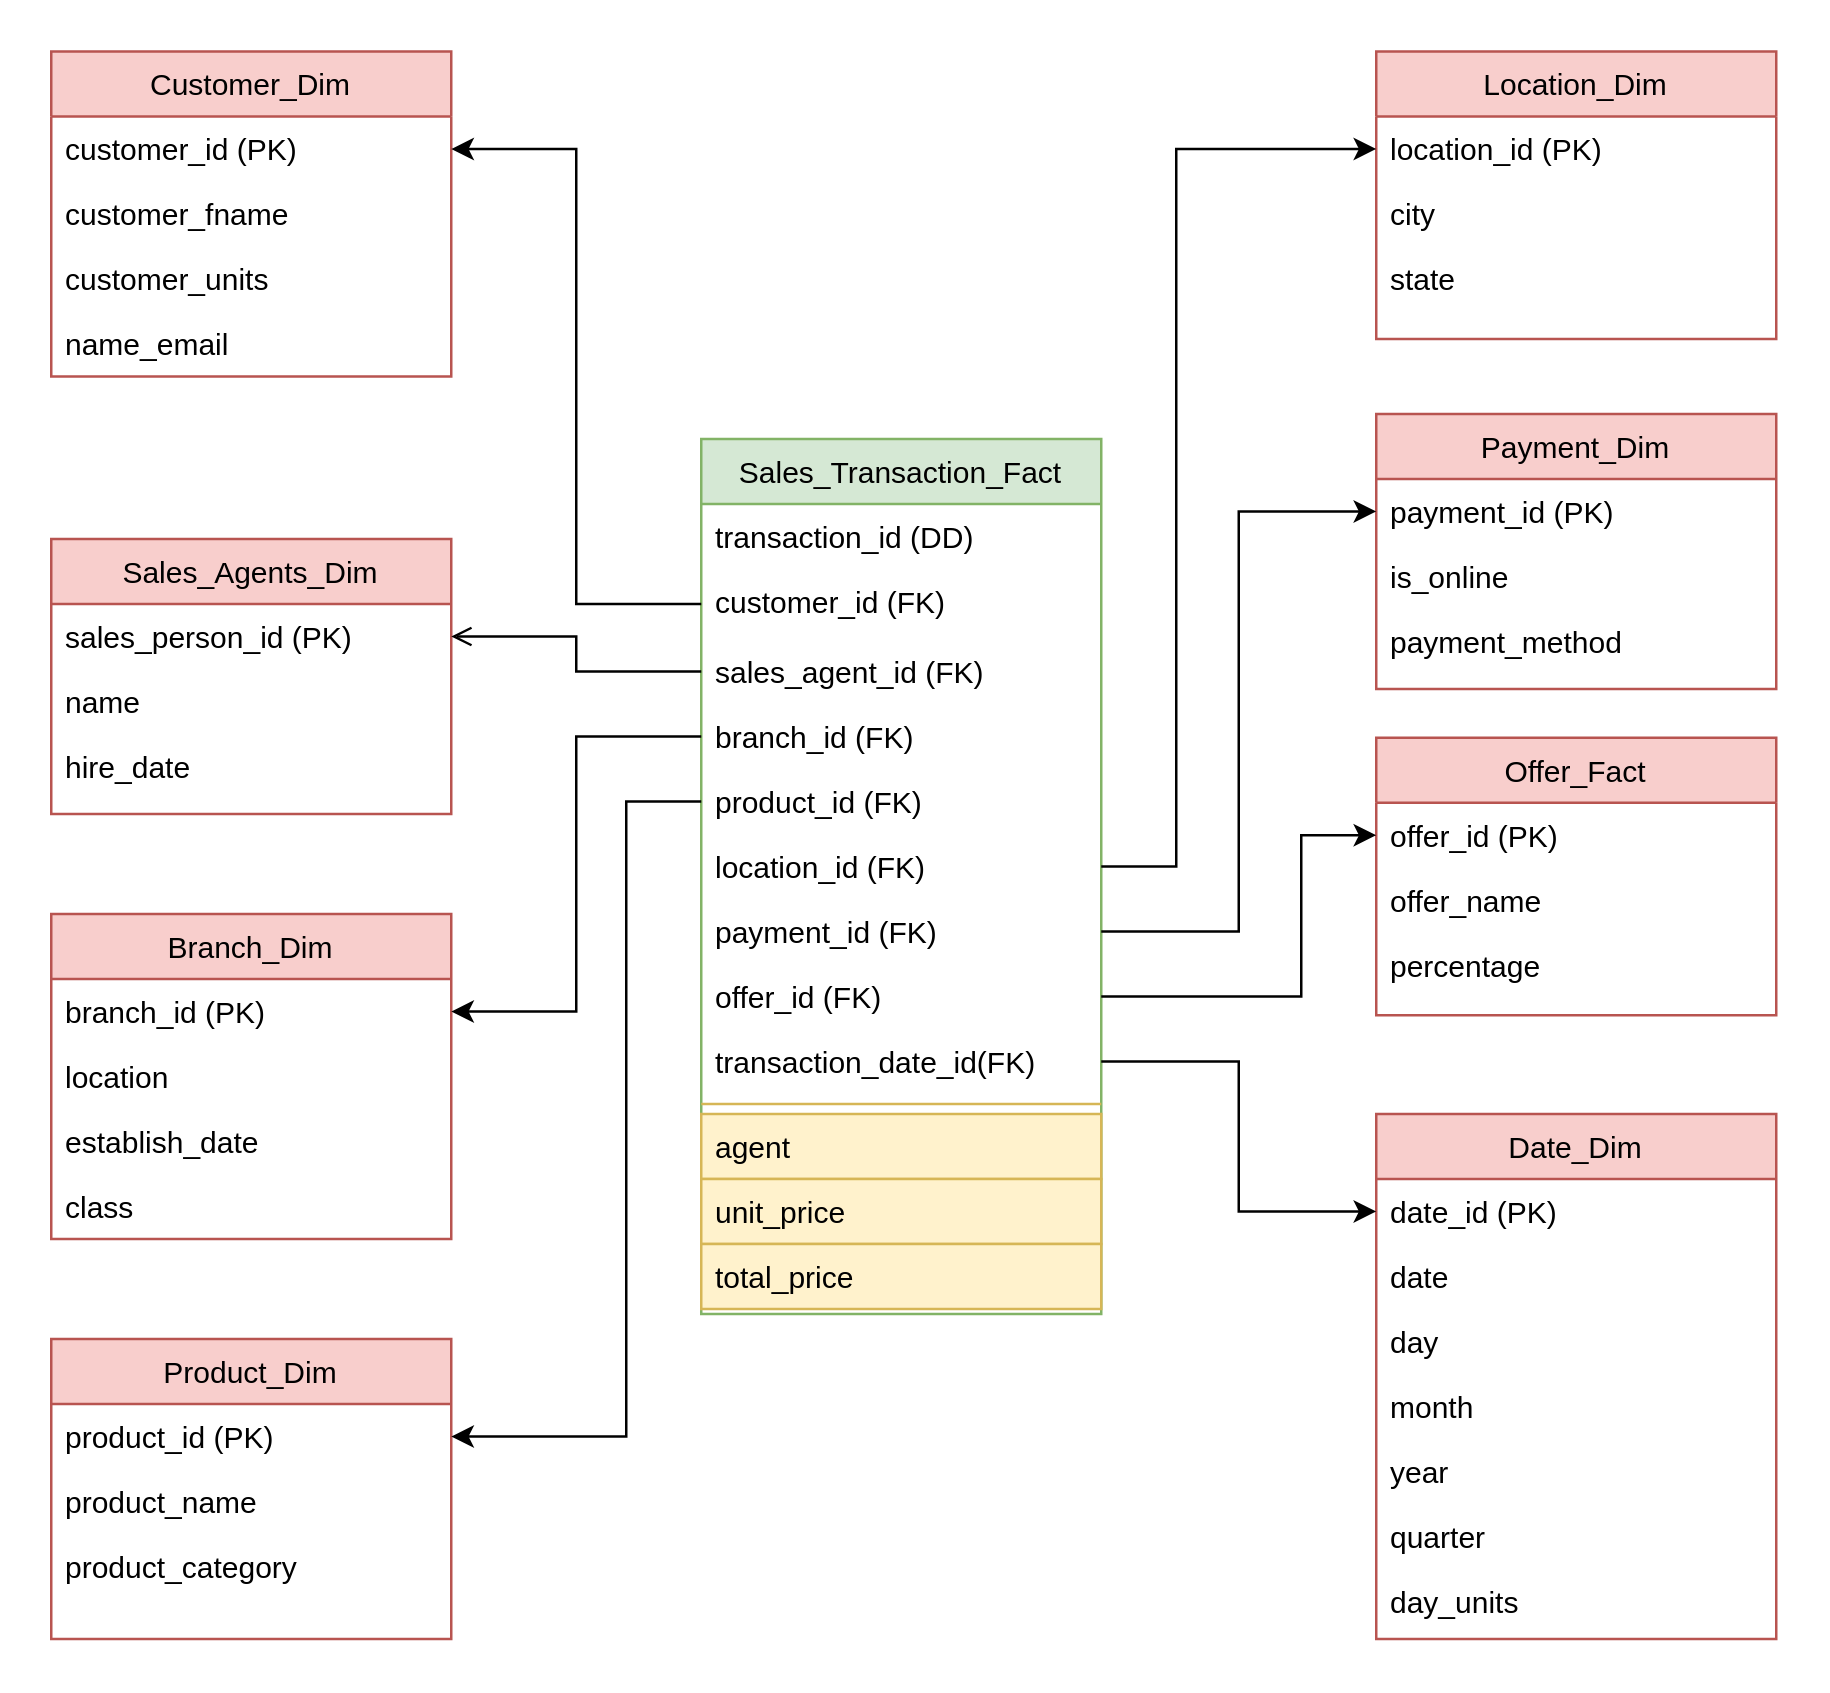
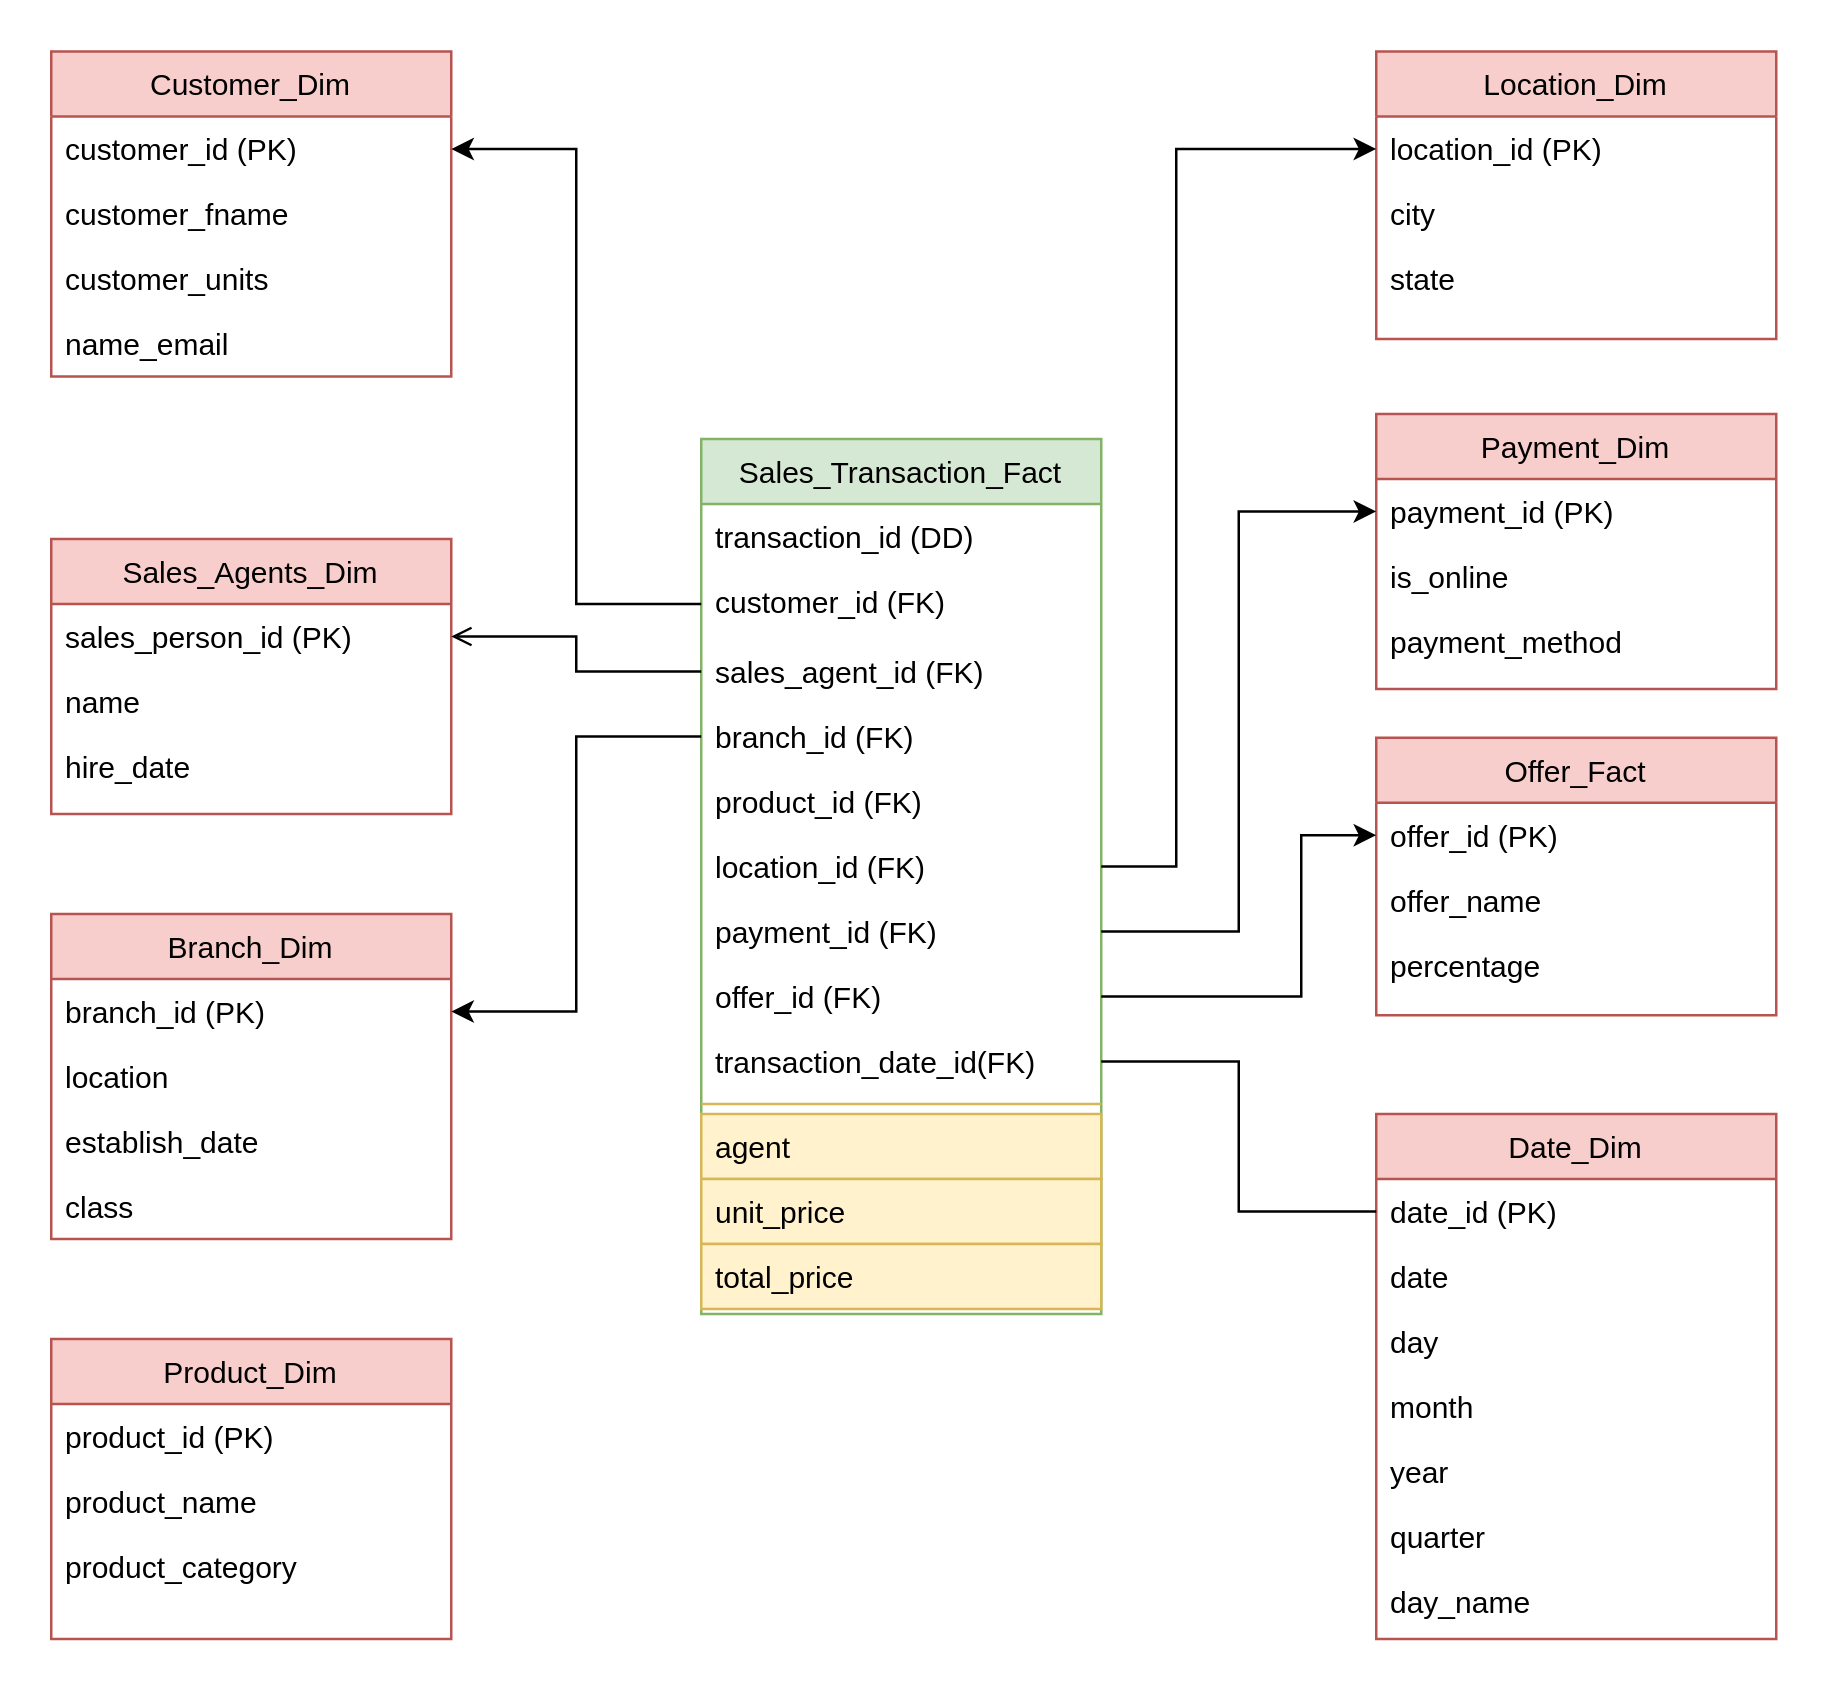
- <mxCell id="56" style="edgeStyle=orthogonalEdgeStyle;rounded=0;orthogonalLoop=1;jettySize=auto;html=1;entryX=1;entryY=0.5;entryDx=0;entryDy=0;" edge="1" parent="1" source="7" target="31"><mxGeometry relative="1" as="geometry"><Array as="points"><mxPoint x="250" y="320" /><mxPoint x="250" y="574" /></Array></mxGeometry></mxCell>
- <mxCell id="61" style="edgeStyle=orthogonalEdgeStyle;rounded=0;orthogonalLoop=1;jettySize=auto;html=1;entryX=0;entryY=0.5;entryDx=0;entryDy=0;" edge="1" parent="1" source="11" target="43"><mxGeometry relative="1" as="geometry" /></mxCell>
+ <mxCell id="61" style="edgeStyle=orthogonalEdgeStyle;rounded=0;orthogonalLoop=1;jettySize=auto;html=1;entryX=0;entryY=0.5;entryDx=0;entryDy=0;endArrow=none;" edge="1" parent="1" source="11" target="43"><mxGeometry relative="1" as="geometry" /></mxCell>
- <mxCell id="49" value="day_units" style="text;align=left;verticalAlign=top;spacingLeft=4;spacingRight=4;overflow=hidden;rotatable=0;points=[[0,0.5],[1,0.5]];portConstraint=eastwest;rounded=0;shadow=0;html=0;" vertex="1" parent="42"><mxGeometry y="182" width="160" height="26" as="geometry" /></mxCell>
+ <mxCell id="49" value="day_name" style="text;align=left;verticalAlign=top;spacingLeft=4;spacingRight=4;overflow=hidden;rotatable=0;points=[[0,0.5],[1,0.5]];portConstraint=eastwest;rounded=0;shadow=0;html=0;" vertex="1" parent="42"><mxGeometry y="182" width="160" height="26" as="geometry" /></mxCell>
